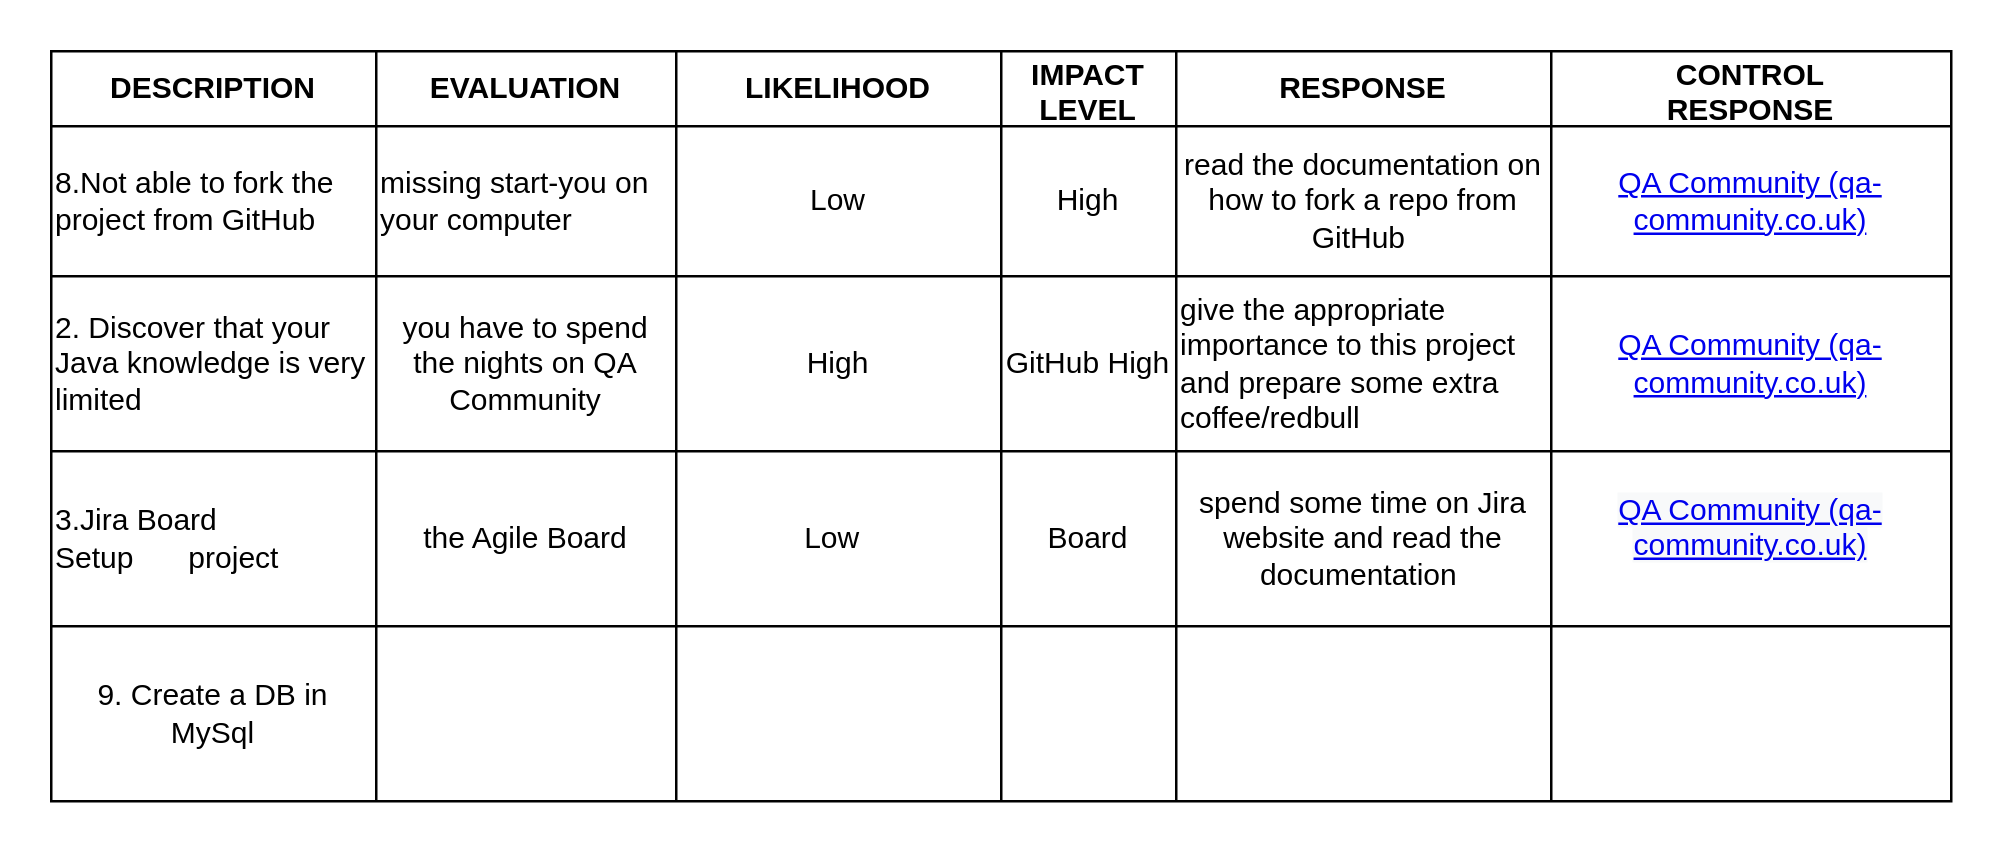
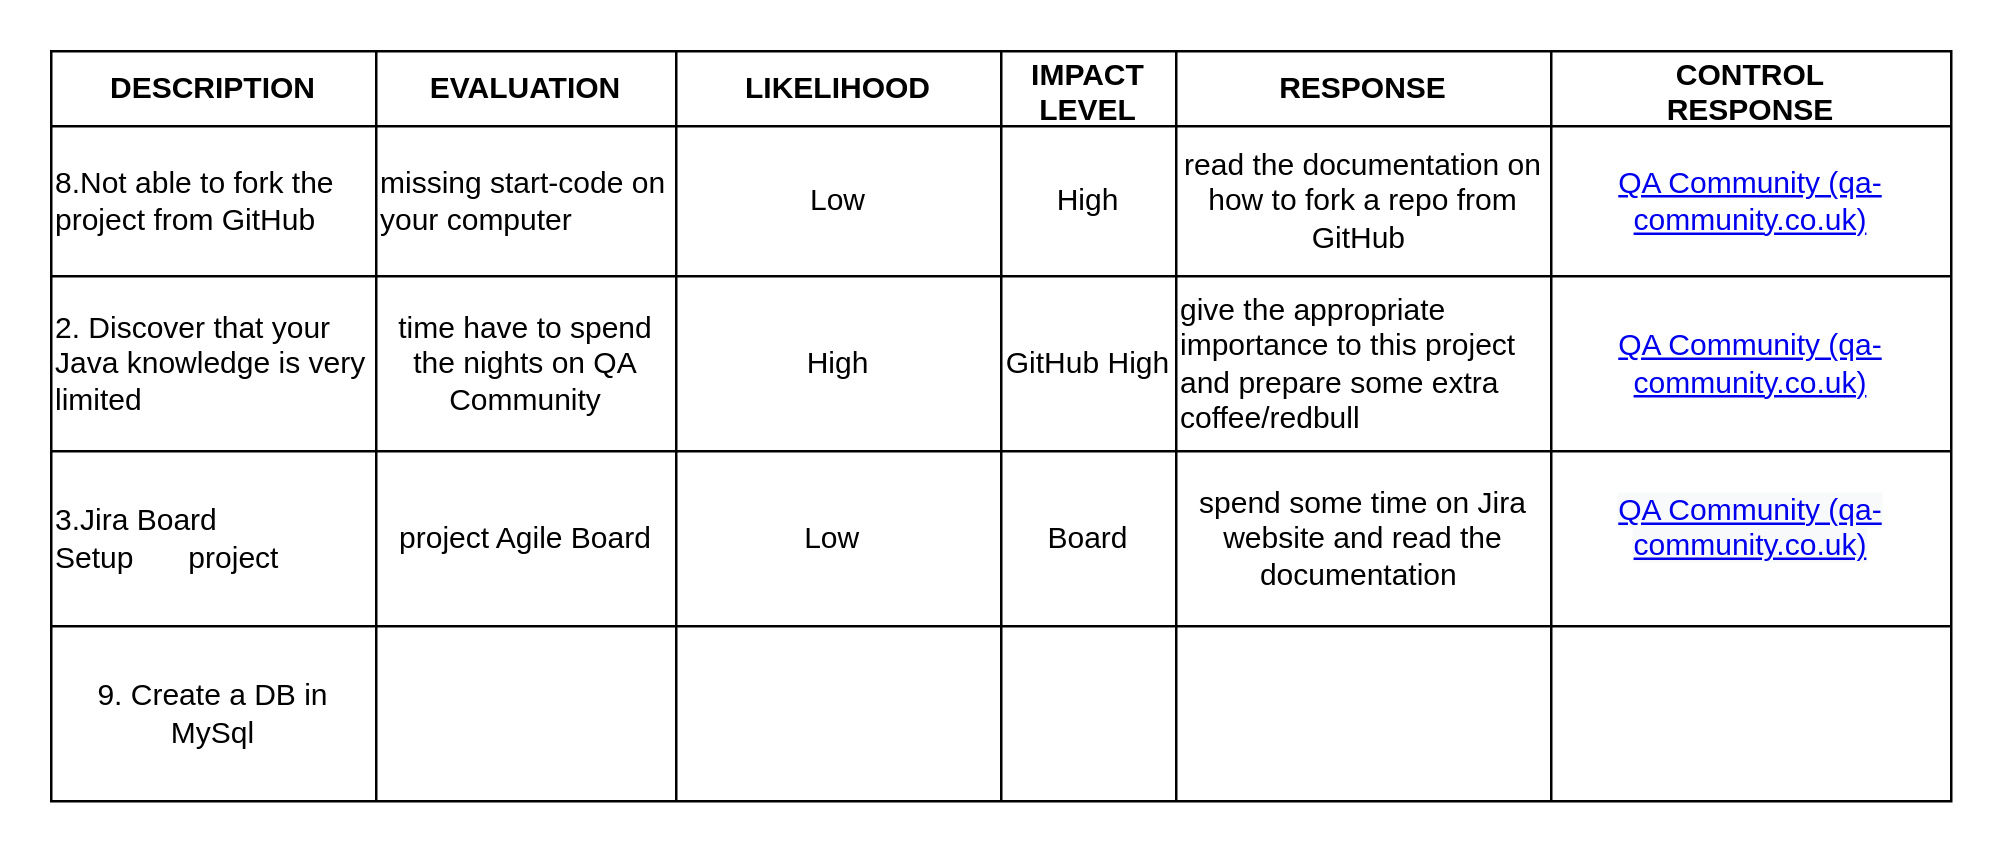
- <mxCell id="12" value="missing start-you on your computer&lt;span style=&quot;white-space: pre;&quot;&gt;&#09;&lt;/span&gt;" style="shape=partialRectangle;html=1;whiteSpace=wrap;connectable=0;fillColor=none;top=0;left=0;bottom=0;right=0;overflow=hidden;align=left;" vertex="1" parent="10"><mxGeometry x="130" width="120" height="60" as="geometry"><mxRectangle width="120" height="60" as="alternateBounds" /></mxGeometry></mxCell>
+ <mxCell id="12" value="missing start-code on your computer&lt;span style=&quot;white-space: pre;&quot;&gt;&#09;&lt;/span&gt;" style="shape=partialRectangle;html=1;whiteSpace=wrap;connectable=0;fillColor=none;top=0;left=0;bottom=0;right=0;overflow=hidden;align=left;" vertex="1" parent="10"><mxGeometry x="130" width="120" height="60" as="geometry"><mxRectangle width="120" height="60" as="alternateBounds" /></mxGeometry></mxCell>
- <mxCell id="19" value="you have to spend the nights on QA Community" style="shape=partialRectangle;html=1;whiteSpace=wrap;connectable=0;fillColor=none;top=0;left=0;bottom=0;right=0;overflow=hidden;" vertex="1" parent="17"><mxGeometry x="130" width="120" height="70" as="geometry"><mxRectangle width="120" height="70" as="alternateBounds" /></mxGeometry></mxCell>
+ <mxCell id="19" value="time have to spend the nights on QA Community" style="shape=partialRectangle;html=1;whiteSpace=wrap;connectable=0;fillColor=none;top=0;left=0;bottom=0;right=0;overflow=hidden;" vertex="1" parent="17"><mxGeometry x="130" width="120" height="70" as="geometry"><mxRectangle width="120" height="70" as="alternateBounds" /></mxGeometry></mxCell>
- <mxCell id="26" value="the Agile Board" style="shape=partialRectangle;html=1;whiteSpace=wrap;connectable=0;fillColor=none;top=0;left=0;bottom=0;right=0;overflow=hidden;" vertex="1" parent="24"><mxGeometry x="130" width="120" height="70" as="geometry"><mxRectangle width="120" height="70" as="alternateBounds" /></mxGeometry></mxCell>
+ <mxCell id="26" value="project Agile Board" style="shape=partialRectangle;html=1;whiteSpace=wrap;connectable=0;fillColor=none;top=0;left=0;bottom=0;right=0;overflow=hidden;" vertex="1" parent="24"><mxGeometry x="130" width="120" height="70" as="geometry"><mxRectangle width="120" height="70" as="alternateBounds" /></mxGeometry></mxCell>
